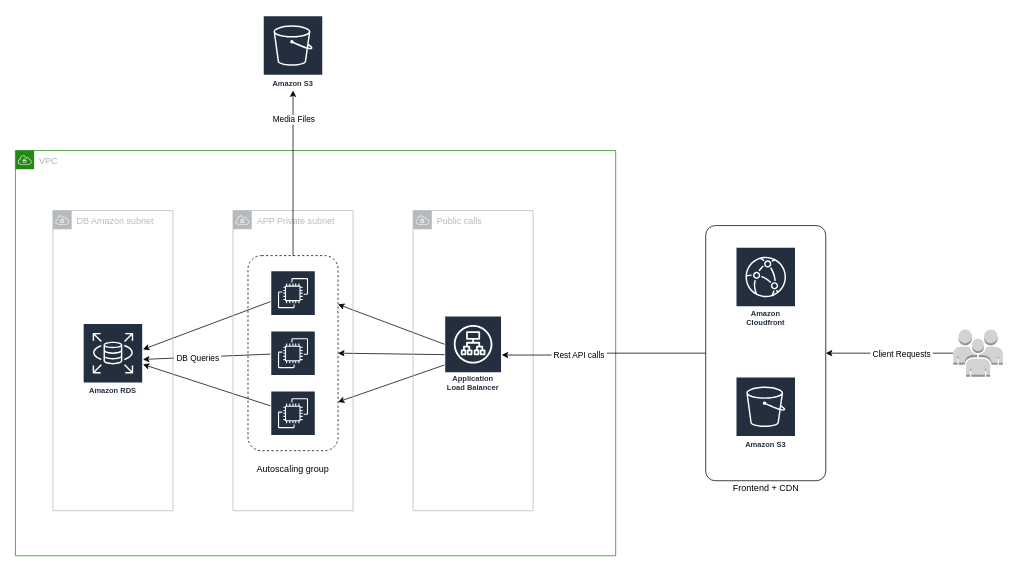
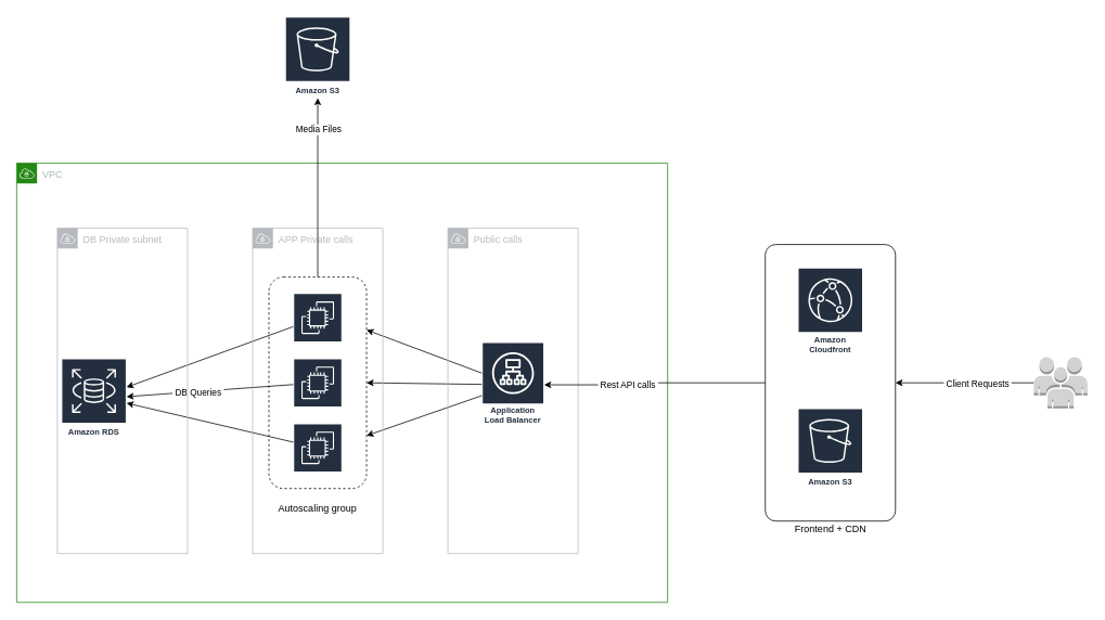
- <mxCell id="18" value="DB Amazon subnet" style="sketch=0;outlineConnect=0;gradientColor=none;html=1;whiteSpace=wrap;fontSize=12;fontStyle=0;shape=mxgraph.aws4.group;grIcon=mxgraph.aws4.group_vpc;strokeColor=#B6BABF;fillColor=none;verticalAlign=top;align=left;spacingLeft=30;fontColor=#B6BABF;dashed=0;" vertex="1" parent="3"><mxGeometry x="50" y="80" width="160" height="400" as="geometry" /></mxCell>
+ <mxCell id="18" value="DB Private subnet" style="sketch=0;outlineConnect=0;gradientColor=none;html=1;whiteSpace=wrap;fontSize=12;fontStyle=0;shape=mxgraph.aws4.group;grIcon=mxgraph.aws4.group_vpc;strokeColor=#B6BABF;fillColor=none;verticalAlign=top;align=left;spacingLeft=30;fontColor=#B6BABF;dashed=0;" vertex="1" parent="3"><mxGeometry x="50" y="80" width="160" height="400" as="geometry" /></mxCell>
- <mxCell id="20" value="APP Private subnet" style="sketch=0;outlineConnect=0;gradientColor=none;html=1;whiteSpace=wrap;fontSize=12;fontStyle=0;shape=mxgraph.aws4.group;grIcon=mxgraph.aws4.group_vpc;strokeColor=#B6BABF;fillColor=none;verticalAlign=top;align=left;spacingLeft=30;fontColor=#B6BABF;dashed=0;" vertex="1" parent="3"><mxGeometry x="290" y="80" width="160" height="400" as="geometry" /></mxCell>
+ <mxCell id="20" value="APP Private calls" style="sketch=0;outlineConnect=0;gradientColor=none;html=1;whiteSpace=wrap;fontSize=12;fontStyle=0;shape=mxgraph.aws4.group;grIcon=mxgraph.aws4.group_vpc;strokeColor=#B6BABF;fillColor=none;verticalAlign=top;align=left;spacingLeft=30;fontColor=#B6BABF;dashed=0;" vertex="1" parent="3"><mxGeometry x="290" y="80" width="160" height="400" as="geometry" /></mxCell>
- <mxCell id="7" value="Amazon RDS" style="sketch=0;outlineConnect=0;fontColor=#232F3E;gradientColor=none;strokeColor=#ffffff;fillColor=#232F3E;dashed=0;verticalLabelPosition=middle;verticalAlign=bottom;align=center;html=1;whiteSpace=wrap;fontSize=10;fontStyle=1;spacing=3;shape=mxgraph.aws4.productIcon;prIcon=mxgraph.aws4.rds;" vertex="1" parent="3"><mxGeometry x="90" y="230" width="80" height="100" as="geometry" /></mxCell>
+ <mxCell id="7" value="Amazon RDS" style="sketch=0;outlineConnect=0;fontColor=#232F3E;gradientColor=none;strokeColor=#ffffff;fillColor=#232F3E;dashed=0;verticalLabelPosition=middle;verticalAlign=bottom;align=center;html=1;whiteSpace=wrap;fontSize=10;fontStyle=1;spacing=3;shape=mxgraph.aws4.productIcon;prIcon=mxgraph.aws4.rds;" vertex="1" parent="3"><mxGeometry x="55" y="240" width="80" height="100" as="geometry" /></mxCell>
